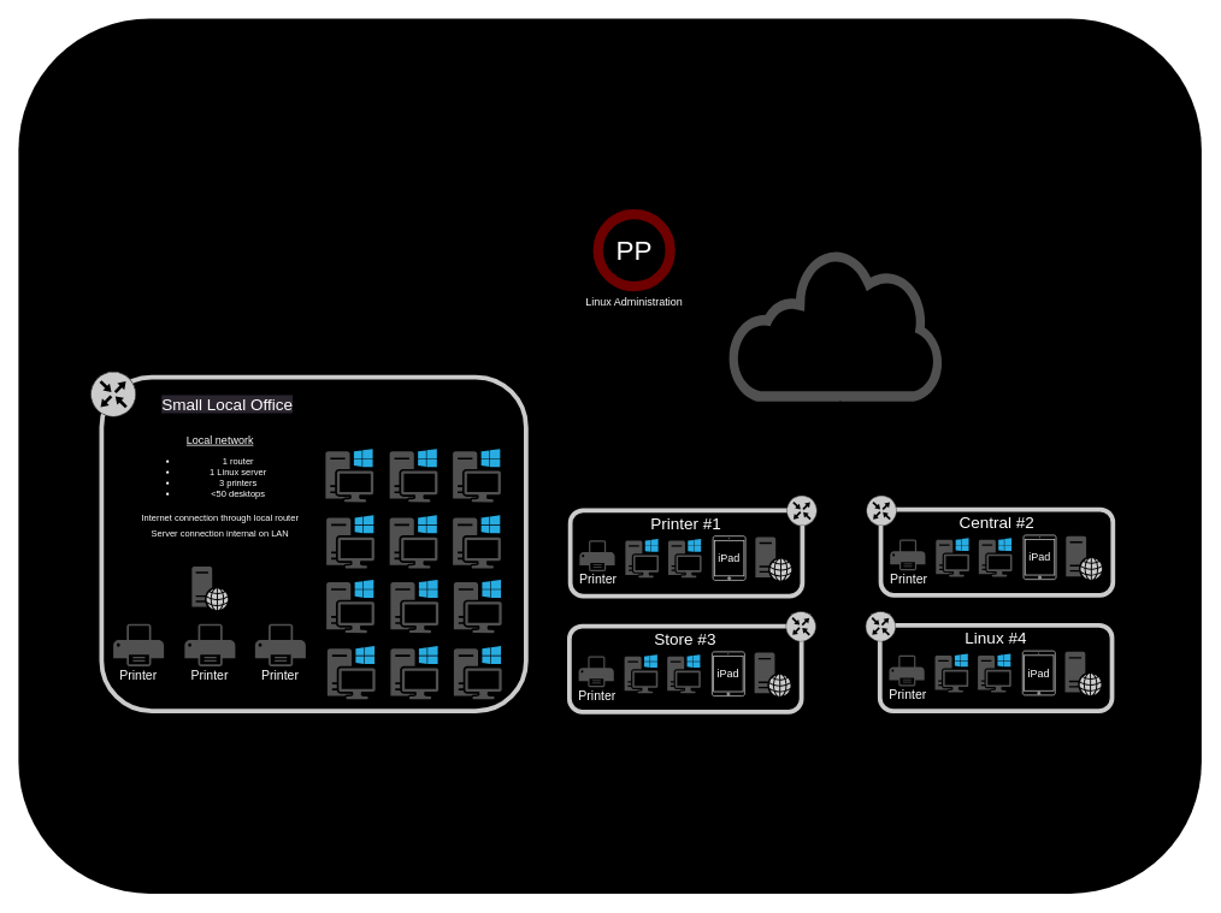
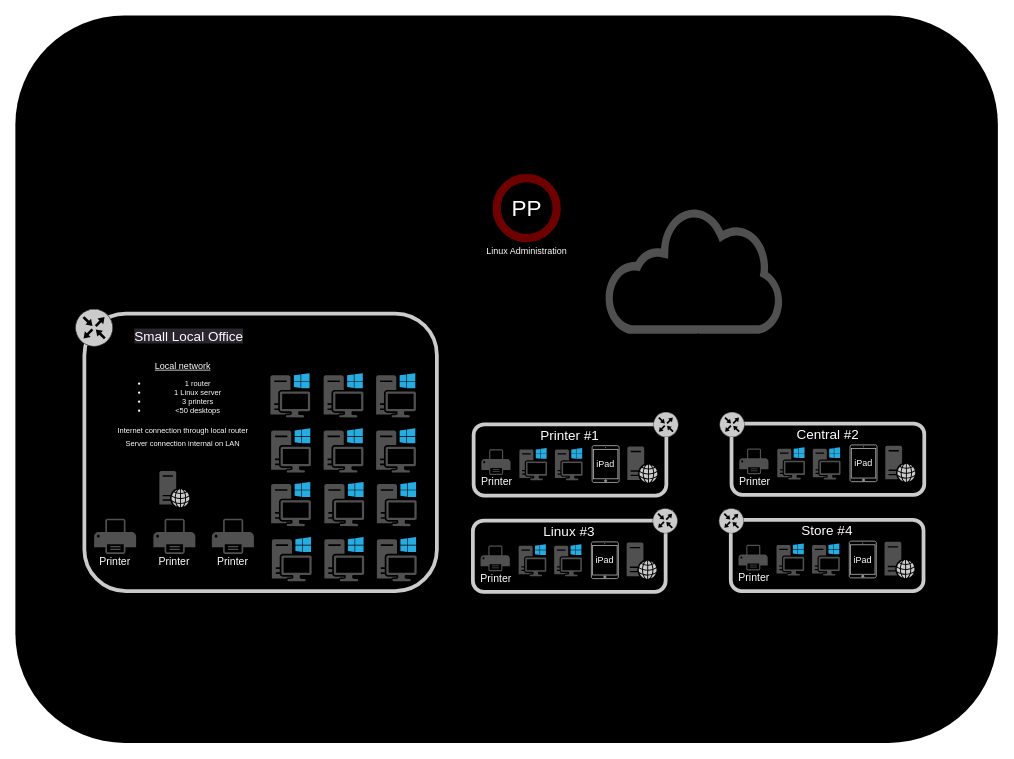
- <mxCell id="24" value="&lt;span style=&quot;color: rgb(255, 255, 255); font-family: Helvetica; font-size: 18px; font-style: normal; font-variant-ligatures: normal; font-variant-caps: normal; font-weight: 400; letter-spacing: normal; orphans: 2; text-align: center; text-indent: 0px; text-transform: none; widows: 2; word-spacing: 0px; -webkit-text-stroke-width: 0px; text-decoration-thickness: initial; text-decoration-style: initial; text-decoration-color: initial; float: none; display: inline !important;&quot;&gt;Linux #4&lt;/span&gt;" style="text;html=1;strokeColor=none;fillColor=none;align=center;verticalAlign=middle;whiteSpace=wrap;rounded=0;strokeWidth=11;fontSize=20;fontColor=#FFFFFF;" vertex="1" parent="1"><mxGeometry x="1007.12" y="686" width="190.5" height="40" as="geometry" /></mxCell>
+ <mxCell id="24" value="&lt;span style=&quot;color: rgb(255, 255, 255); font-family: Helvetica; font-size: 18px; font-style: normal; font-variant-ligatures: normal; font-variant-caps: normal; font-weight: 400; letter-spacing: normal; orphans: 2; text-align: center; text-indent: 0px; text-transform: none; widows: 2; word-spacing: 0px; -webkit-text-stroke-width: 0px; text-decoration-thickness: initial; text-decoration-style: initial; text-decoration-color: initial; float: none; display: inline !important;&quot;&gt;Store #4&lt;/span&gt;" style="text;html=1;strokeColor=none;fillColor=none;align=center;verticalAlign=middle;whiteSpace=wrap;rounded=0;strokeWidth=11;fontSize=20;fontColor=#FFFFFF;" vertex="1" parent="1"><mxGeometry x="1007.12" y="686" width="190.5" height="40" as="geometry" /></mxCell>
- <mxCell id="34" value="&lt;span style=&quot;color: rgb(255, 255, 255); font-family: Helvetica; font-size: 18px; font-style: normal; font-variant-ligatures: normal; font-variant-caps: normal; font-weight: 400; letter-spacing: normal; orphans: 2; text-align: center; text-indent: 0px; text-transform: none; widows: 2; word-spacing: 0px; -webkit-text-stroke-width: 0px; text-decoration-thickness: initial; text-decoration-style: initial; text-decoration-color: initial; float: none; display: inline !important;&quot;&gt;Store #3&lt;/span&gt;" style="text;html=1;strokeColor=none;fillColor=none;align=center;verticalAlign=middle;whiteSpace=wrap;rounded=0;strokeWidth=11;fontSize=20;fontColor=#FFFFFF;" parent="31" vertex="1"><mxGeometry x="33.25" width="190.5" height="40" as="geometry" /></mxCell>
+ <mxCell id="34" value="&lt;span style=&quot;color: rgb(255, 255, 255); font-family: Helvetica; font-size: 18px; font-style: normal; font-variant-ligatures: normal; font-variant-caps: normal; font-weight: 400; letter-spacing: normal; orphans: 2; text-align: center; text-indent: 0px; text-transform: none; widows: 2; word-spacing: 0px; -webkit-text-stroke-width: 0px; text-decoration-thickness: initial; text-decoration-style: initial; text-decoration-color: initial; float: none; display: inline !important;&quot;&gt;Linux #3&lt;/span&gt;" style="text;html=1;strokeColor=none;fillColor=none;align=center;verticalAlign=middle;whiteSpace=wrap;rounded=0;strokeWidth=11;fontSize=20;fontColor=#FFFFFF;" parent="31" vertex="1"><mxGeometry x="33.25" width="190.5" height="40" as="geometry" /></mxCell>
